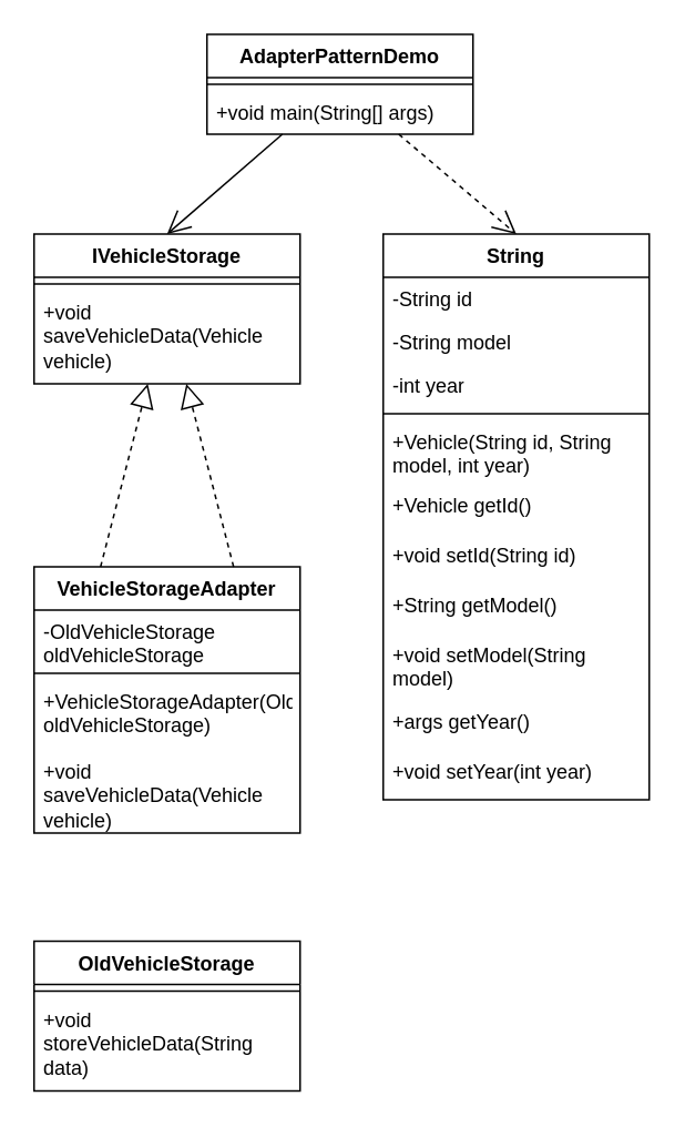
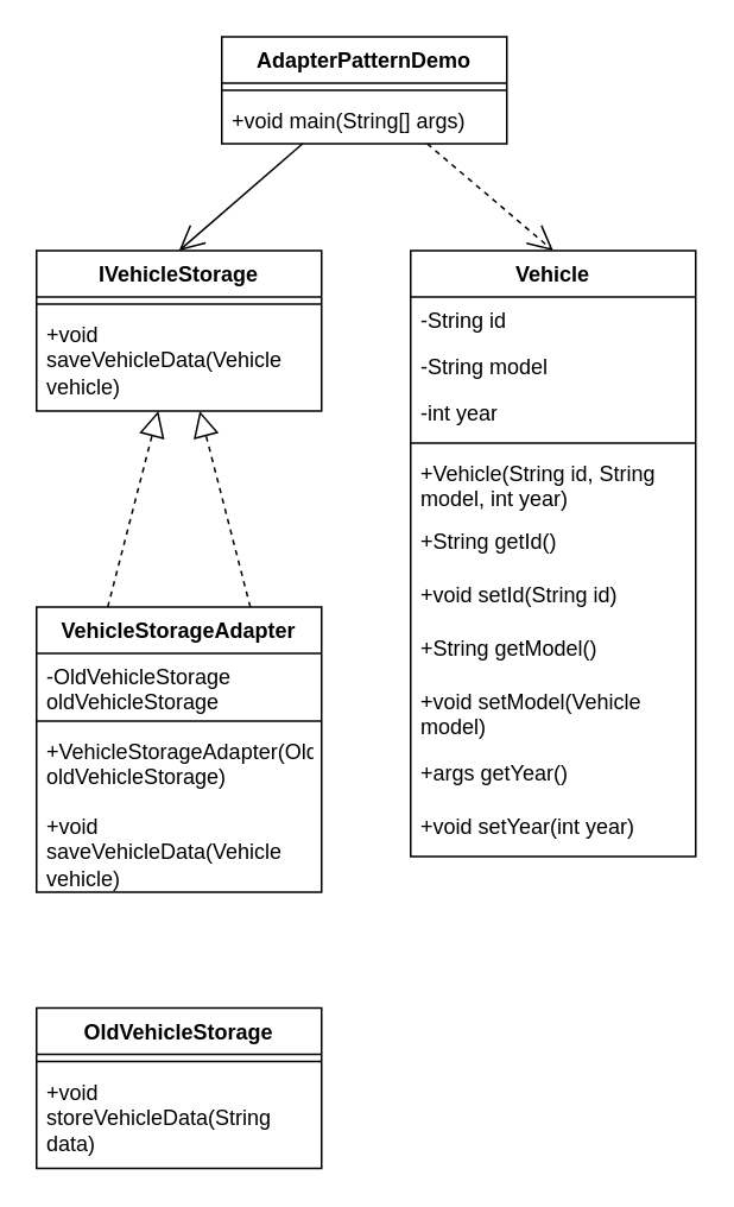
- <mxCell id="5" value="String " style="swimlane;fontStyle=1;align=center;verticalAlign=top;childLayout=stackLayout;horizontal=1;startSize=26;horizontalStack=0;resizeParent=1;resizeParentMax=0;resizeLast=0;collapsible=1;marginBottom=0;whiteSpace=wrap;html=1;" vertex="1" parent="1"><mxGeometry x="230" y="140" width="160" height="340" as="geometry" /></mxCell>
+ <mxCell id="5" value="Vehicle " style="swimlane;fontStyle=1;align=center;verticalAlign=top;childLayout=stackLayout;horizontal=1;startSize=26;horizontalStack=0;resizeParent=1;resizeParentMax=0;resizeLast=0;collapsible=1;marginBottom=0;whiteSpace=wrap;html=1;" vertex="1" parent="1"><mxGeometry x="230" y="140" width="160" height="340" as="geometry" /></mxCell>
- <mxCell id="11" value="+Vehicle getId()" style="text;strokeColor=none;fillColor=none;align=left;verticalAlign=top;spacingLeft=4;spacingRight=4;overflow=hidden;rotatable=0;points=[[0,0.5],[1,0.5]];portConstraint=eastwest;whiteSpace=wrap;html=1;" vertex="1" parent="5"><mxGeometry y="150" width="160" height="30" as="geometry" /></mxCell>
+ <mxCell id="11" value="+String getId()" style="text;strokeColor=none;fillColor=none;align=left;verticalAlign=top;spacingLeft=4;spacingRight=4;overflow=hidden;rotatable=0;points=[[0,0.5],[1,0.5]];portConstraint=eastwest;whiteSpace=wrap;html=1;" vertex="1" parent="5"><mxGeometry y="150" width="160" height="30" as="geometry" /></mxCell>
- <mxCell id="14" value="+void setModel(String model)" style="text;strokeColor=none;fillColor=none;align=left;verticalAlign=top;spacingLeft=4;spacingRight=4;overflow=hidden;rotatable=0;points=[[0,0.5],[1,0.5]];portConstraint=eastwest;whiteSpace=wrap;html=1;" vertex="1" parent="5"><mxGeometry y="240" width="160" height="40" as="geometry" /></mxCell>
+ <mxCell id="14" value="+void setModel(Vehicle model)" style="text;strokeColor=none;fillColor=none;align=left;verticalAlign=top;spacingLeft=4;spacingRight=4;overflow=hidden;rotatable=0;points=[[0,0.5],[1,0.5]];portConstraint=eastwest;whiteSpace=wrap;html=1;" vertex="1" parent="5"><mxGeometry y="240" width="160" height="40" as="geometry" /></mxCell>
